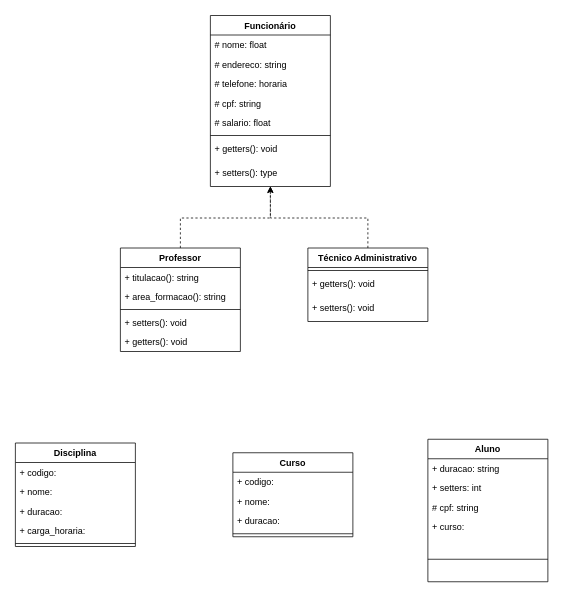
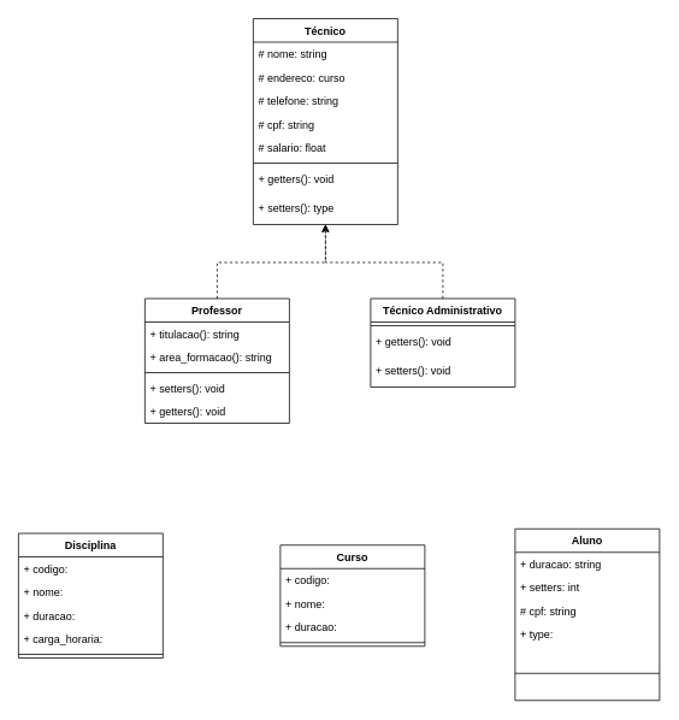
- <mxCell id="2" value="Funcionário&#10;" style="swimlane;fontStyle=1;align=center;verticalAlign=top;childLayout=stackLayout;horizontal=1;startSize=26;horizontalStack=0;resizeParent=1;resizeParentMax=0;resizeLast=0;collapsible=1;marginBottom=0;" vertex="1" parent="1"><mxGeometry x="280" y="20" width="160" height="228" as="geometry"><mxRectangle x="330" y="70" width="110" height="30" as="alternateBounds" /></mxGeometry></mxCell>
+ <mxCell id="2" value="Técnico&#10;" style="swimlane;fontStyle=1;align=center;verticalAlign=top;childLayout=stackLayout;horizontal=1;startSize=26;horizontalStack=0;resizeParent=1;resizeParentMax=0;resizeLast=0;collapsible=1;marginBottom=0;" vertex="1" parent="1"><mxGeometry x="280" y="20" width="160" height="228" as="geometry"><mxRectangle x="330" y="70" width="110" height="30" as="alternateBounds" /></mxGeometry></mxCell>
- <mxCell id="3" value="# nome: float" style="text;strokeColor=none;fillColor=none;align=left;verticalAlign=top;spacingLeft=4;spacingRight=4;overflow=hidden;rotatable=0;points=[[0,0.5],[1,0.5]];portConstraint=eastwest;" vertex="1" parent="2"><mxGeometry y="26" width="160" height="26" as="geometry" /></mxCell>
+ <mxCell id="3" value="# nome: string" style="text;strokeColor=none;fillColor=none;align=left;verticalAlign=top;spacingLeft=4;spacingRight=4;overflow=hidden;rotatable=0;points=[[0,0.5],[1,0.5]];portConstraint=eastwest;" vertex="1" parent="2"><mxGeometry y="26" width="160" height="26" as="geometry" /></mxCell>
- <mxCell id="4" value="# endereco: string" style="text;strokeColor=none;fillColor=none;align=left;verticalAlign=top;spacingLeft=4;spacingRight=4;overflow=hidden;rotatable=0;points=[[0,0.5],[1,0.5]];portConstraint=eastwest;" vertex="1" parent="2"><mxGeometry y="52" width="160" height="26" as="geometry" /></mxCell>
+ <mxCell id="4" value="# endereco: curso" style="text;strokeColor=none;fillColor=none;align=left;verticalAlign=top;spacingLeft=4;spacingRight=4;overflow=hidden;rotatable=0;points=[[0,0.5],[1,0.5]];portConstraint=eastwest;" vertex="1" parent="2"><mxGeometry y="52" width="160" height="26" as="geometry" /></mxCell>
- <mxCell id="5" value="# telefone: horaria" style="text;strokeColor=none;fillColor=none;align=left;verticalAlign=top;spacingLeft=4;spacingRight=4;overflow=hidden;rotatable=0;points=[[0,0.5],[1,0.5]];portConstraint=eastwest;" vertex="1" parent="2"><mxGeometry y="78" width="160" height="26" as="geometry" /></mxCell>
+ <mxCell id="5" value="# telefone: string" style="text;strokeColor=none;fillColor=none;align=left;verticalAlign=top;spacingLeft=4;spacingRight=4;overflow=hidden;rotatable=0;points=[[0,0.5],[1,0.5]];portConstraint=eastwest;" vertex="1" parent="2"><mxGeometry y="78" width="160" height="26" as="geometry" /></mxCell>
- <mxCell id="15" value="+ curso: " style="text;strokeColor=none;fillColor=none;align=left;verticalAlign=top;spacingLeft=4;spacingRight=4;overflow=hidden;rotatable=0;points=[[0,0.5],[1,0.5]];portConstraint=eastwest;" vertex="1" parent="11"><mxGeometry y="104" width="160" height="26" as="geometry" /></mxCell>
+ <mxCell id="15" value="+ type: " style="text;strokeColor=none;fillColor=none;align=left;verticalAlign=top;spacingLeft=4;spacingRight=4;overflow=hidden;rotatable=0;points=[[0,0.5],[1,0.5]];portConstraint=eastwest;" vertex="1" parent="11"><mxGeometry y="104" width="160" height="26" as="geometry" /></mxCell>
